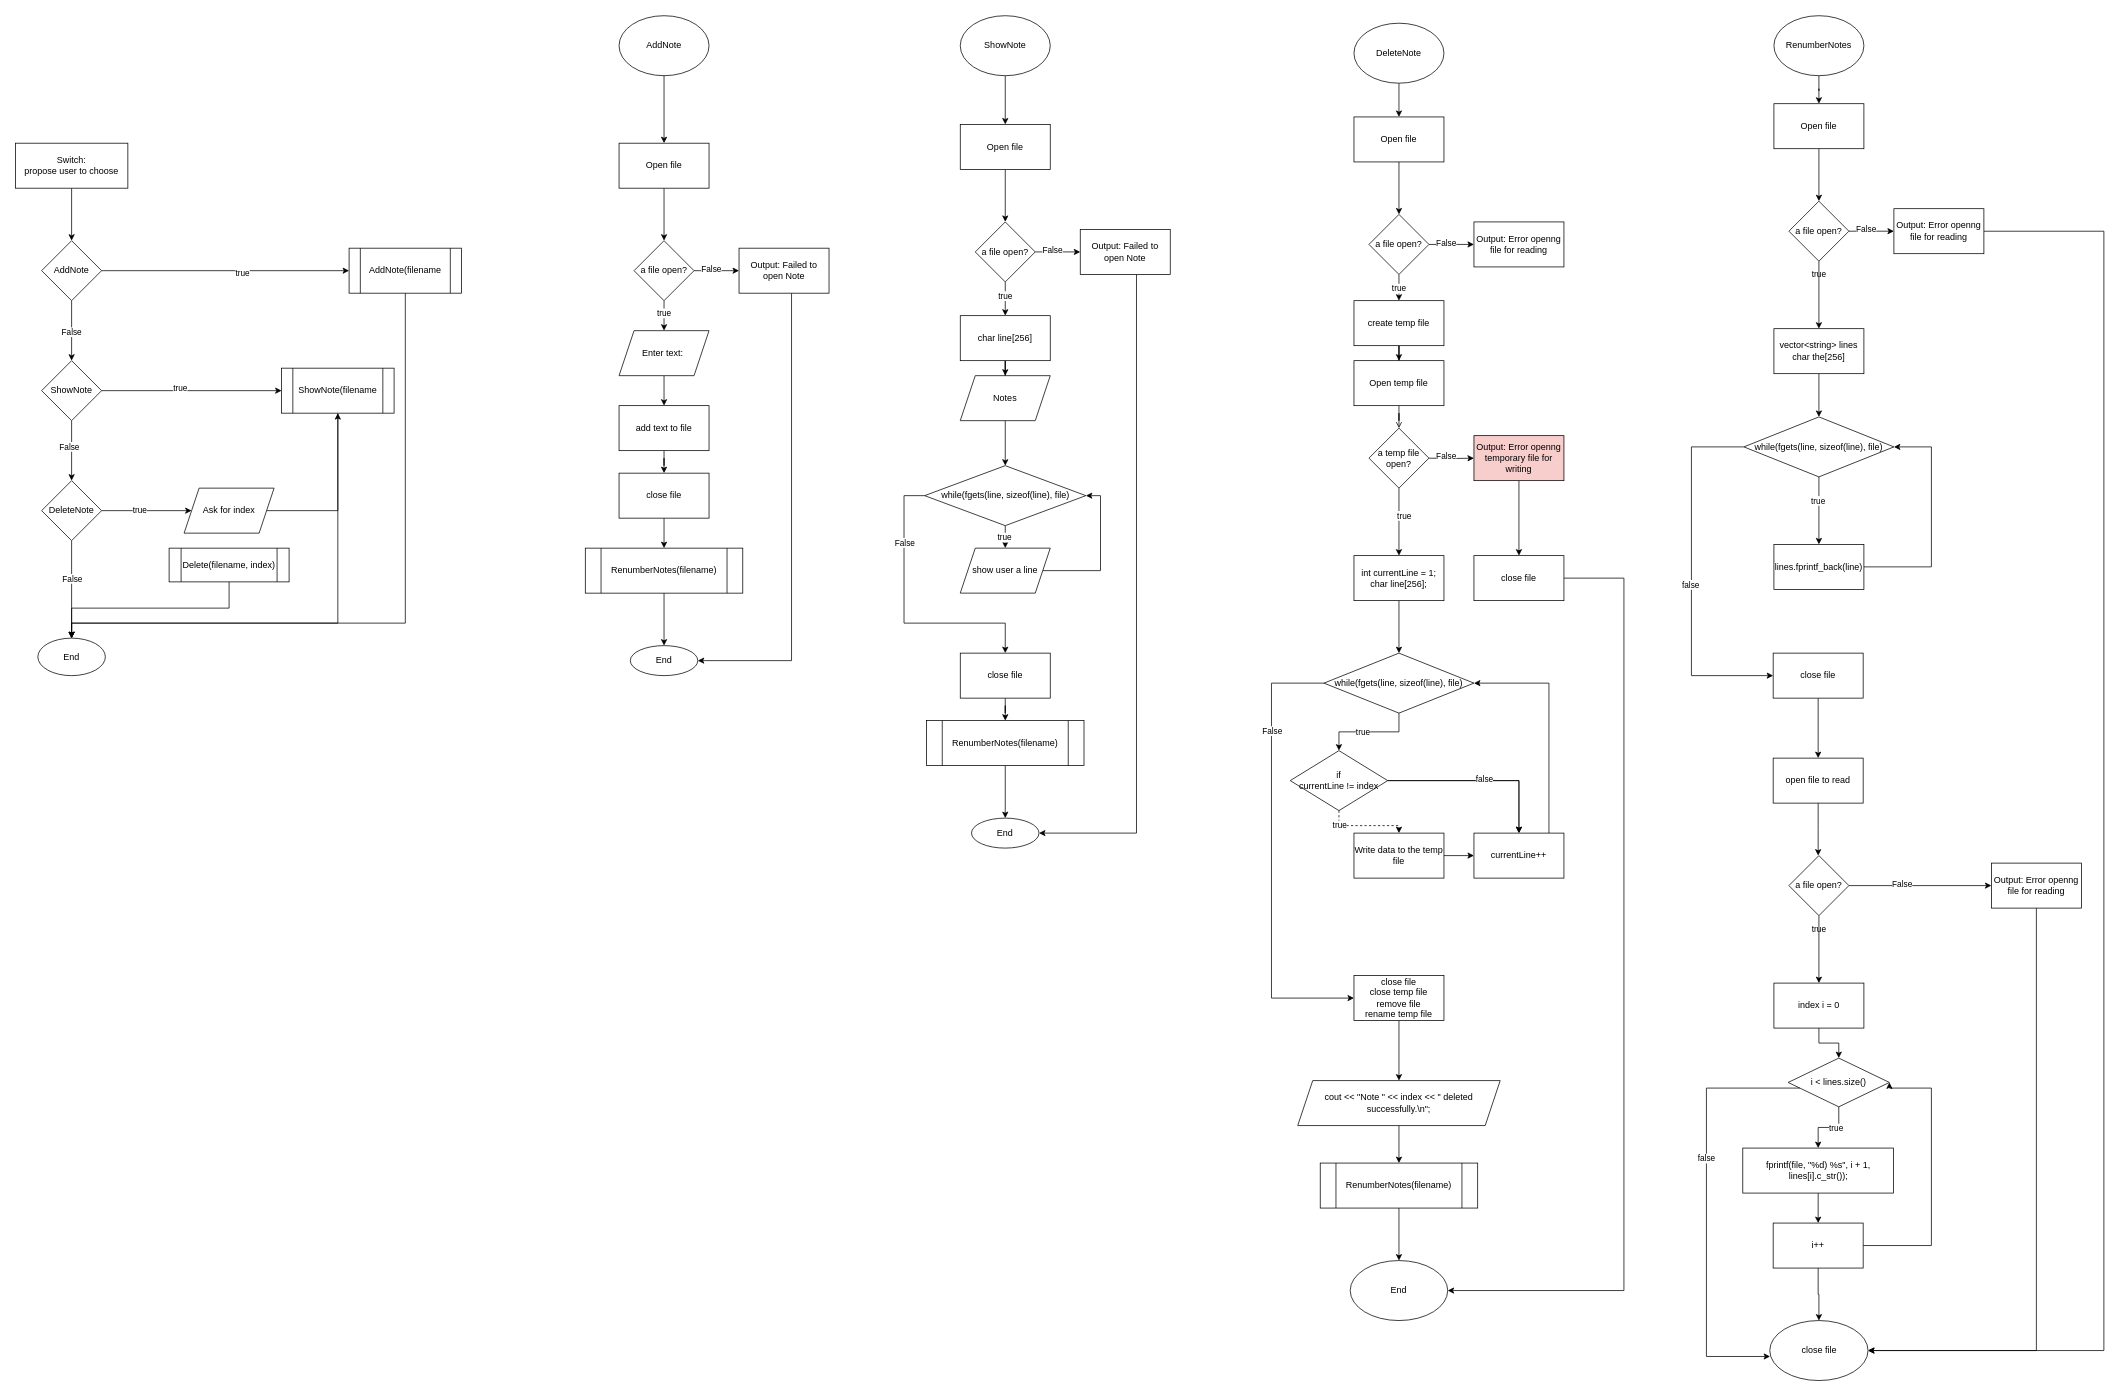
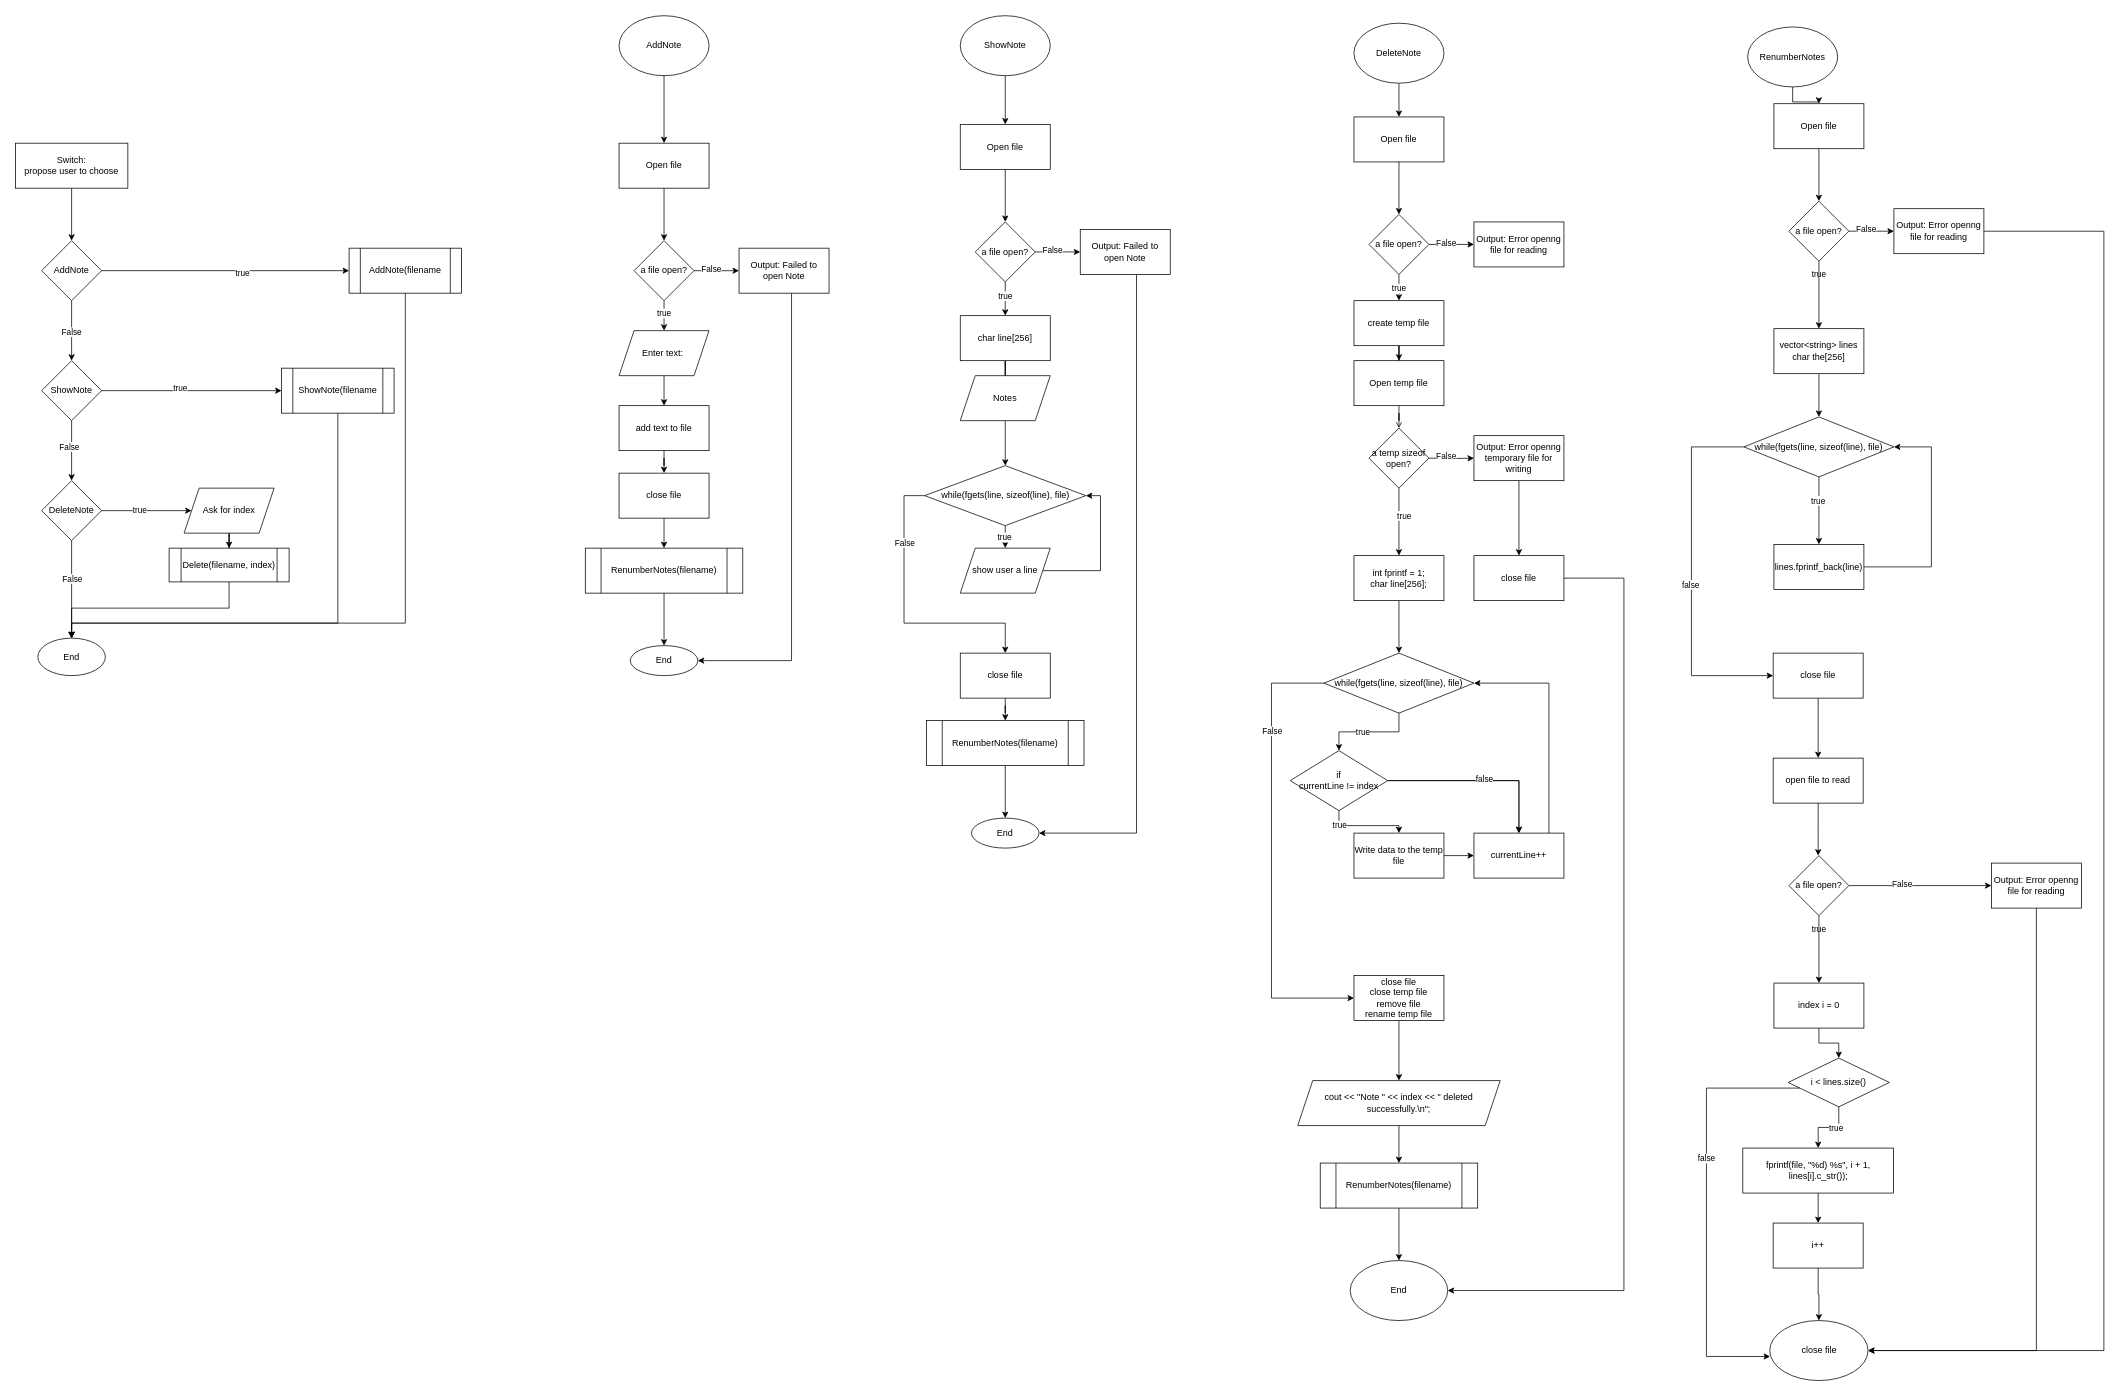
- <mxCell id="123" value="RenumberNotes" style="ellipse;whiteSpace=wrap;html=1;" vertex="1" parent="1"><mxGeometry x="2365" y="20" width="120" height="80" as="geometry" /></mxCell>
+ <mxCell id="123" value="RenumberNotes" style="ellipse;whiteSpace=wrap;html=1;" vertex="1" parent="1"><mxGeometry x="2330" y="35" width="120" height="80" as="geometry" /></mxCell>
- <mxCell id="64" value="" style="edgeStyle=orthogonalEdgeStyle;rounded=0;orthogonalLoop=1;jettySize=auto;html=1;" edge="1" parent="1" source="65" target="67"><mxGeometry relative="1" as="geometry" /></mxCell>
+ <mxCell id="64" value="" style="edgeStyle=orthogonalEdgeStyle;rounded=0;orthogonalLoop=1;jettySize=auto;html=1;endArrow=none;" edge="1" parent="1" source="65" target="67"><mxGeometry relative="1" as="geometry" /></mxCell>
- <mxCell id="91" value="a temp file open?" style="rhombus;whiteSpace=wrap;html=1;" vertex="1" parent="1"><mxGeometry x="1825" y="570" width="80" height="80" as="geometry" /></mxCell>
+ <mxCell id="91" value="a temp sizeof open?" style="rhombus;whiteSpace=wrap;html=1;" vertex="1" parent="1"><mxGeometry x="1825" y="570" width="80" height="80" as="geometry" /></mxCell>
- <mxCell id="95" value="Output: Error openng temporary file for writing" style="whiteSpace=wrap;html=1;fillColor=#f8cecc;" vertex="1" parent="1"><mxGeometry x="1965" y="580" width="120" height="60" as="geometry" /></mxCell>
+ <mxCell id="95" value="Output: Error openng temporary file for writing" style="whiteSpace=wrap;html=1;" vertex="1" parent="1"><mxGeometry x="1965" y="580" width="120" height="60" as="geometry" /></mxCell>
- <mxCell id="24" value="" style="edgeStyle=orthogonalEdgeStyle;rounded=0;orthogonalLoop=1;jettySize=auto;html=1;" edge="1" parent="1" source="25" target="23"><mxGeometry relative="1" as="geometry" /></mxCell>
+ <mxCell id="24" value="" style="edgeStyle=orthogonalEdgeStyle;rounded=0;orthogonalLoop=1;jettySize=auto;html=1;" edge="1" parent="1" source="25" target="27"><mxGeometry relative="1" as="geometry" /></mxCell>
- <mxCell id="99" value="int currentLine = 1;&lt;div&gt;char line[256];&lt;/div&gt;" style="whiteSpace=wrap;html=1;" vertex="1" parent="1"><mxGeometry x="1805" y="740" width="120" height="60" as="geometry" /></mxCell>
+ <mxCell id="99" value="int fprintf = 1;&lt;div&gt;char line[256];&lt;/div&gt;" style="whiteSpace=wrap;html=1;" vertex="1" parent="1"><mxGeometry x="1805" y="740" width="120" height="60" as="geometry" /></mxCell>
- <mxCell id="105" value="" style="edgeStyle=orthogonalEdgeStyle;rounded=0;orthogonalLoop=1;jettySize=auto;html=1;dashed=1;" edge="1" parent="1" source="110" target="112"><mxGeometry relative="1" as="geometry" /></mxCell>
+ <mxCell id="105" value="" style="edgeStyle=orthogonalEdgeStyle;rounded=0;orthogonalLoop=1;jettySize=auto;html=1;" edge="1" parent="1" source="110" target="112"><mxGeometry relative="1" as="geometry" /></mxCell>
- <mxCell id="160" style="edgeStyle=orthogonalEdgeStyle;rounded=0;orthogonalLoop=1;jettySize=auto;html=1;entryX=1;entryY=0.5;entryDx=0;entryDy=0;" edge="1" parent="1" source="162" target="157"><mxGeometry relative="1" as="geometry"><Array as="points"><mxPoint x="2575" y="1660" /><mxPoint x="2575" y="1450" /></Array></mxGeometry></mxCell>
